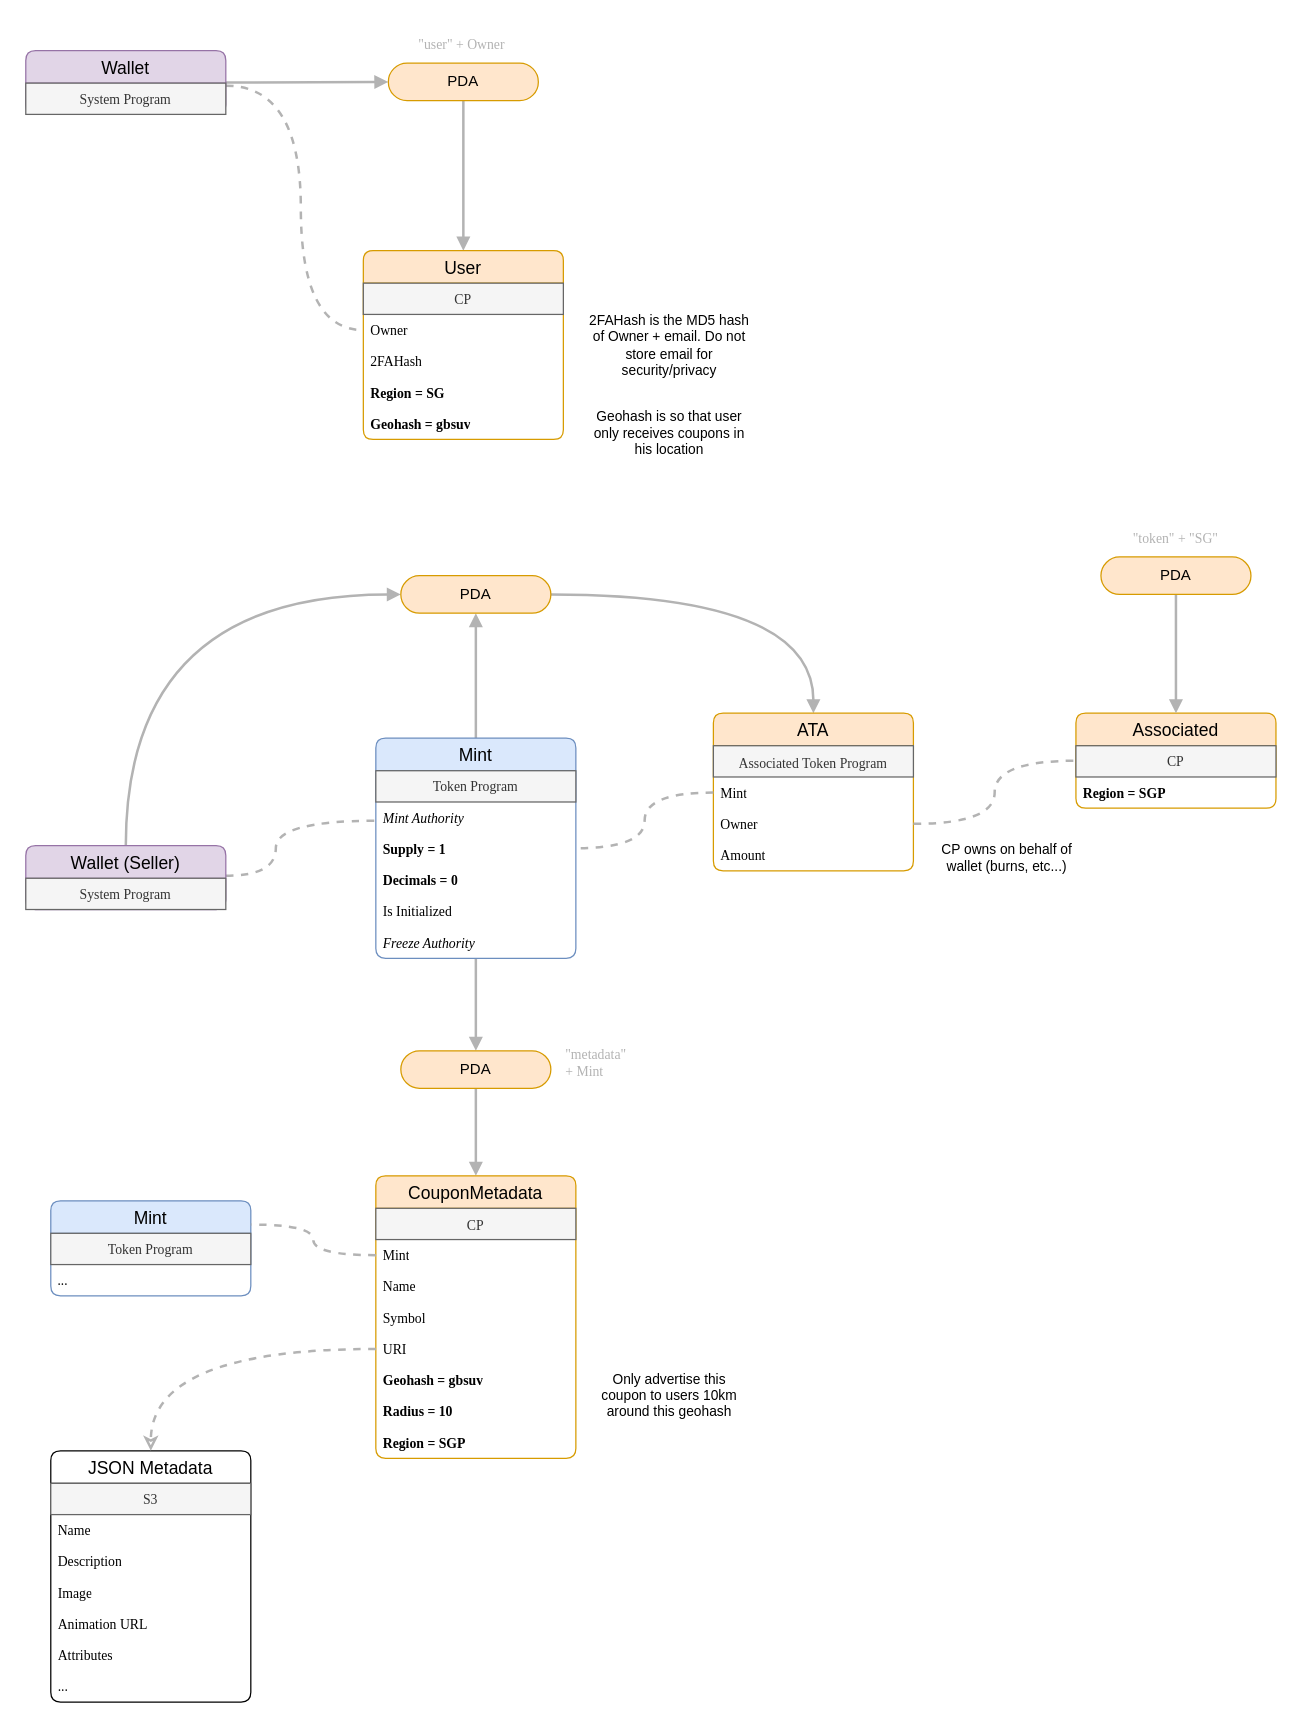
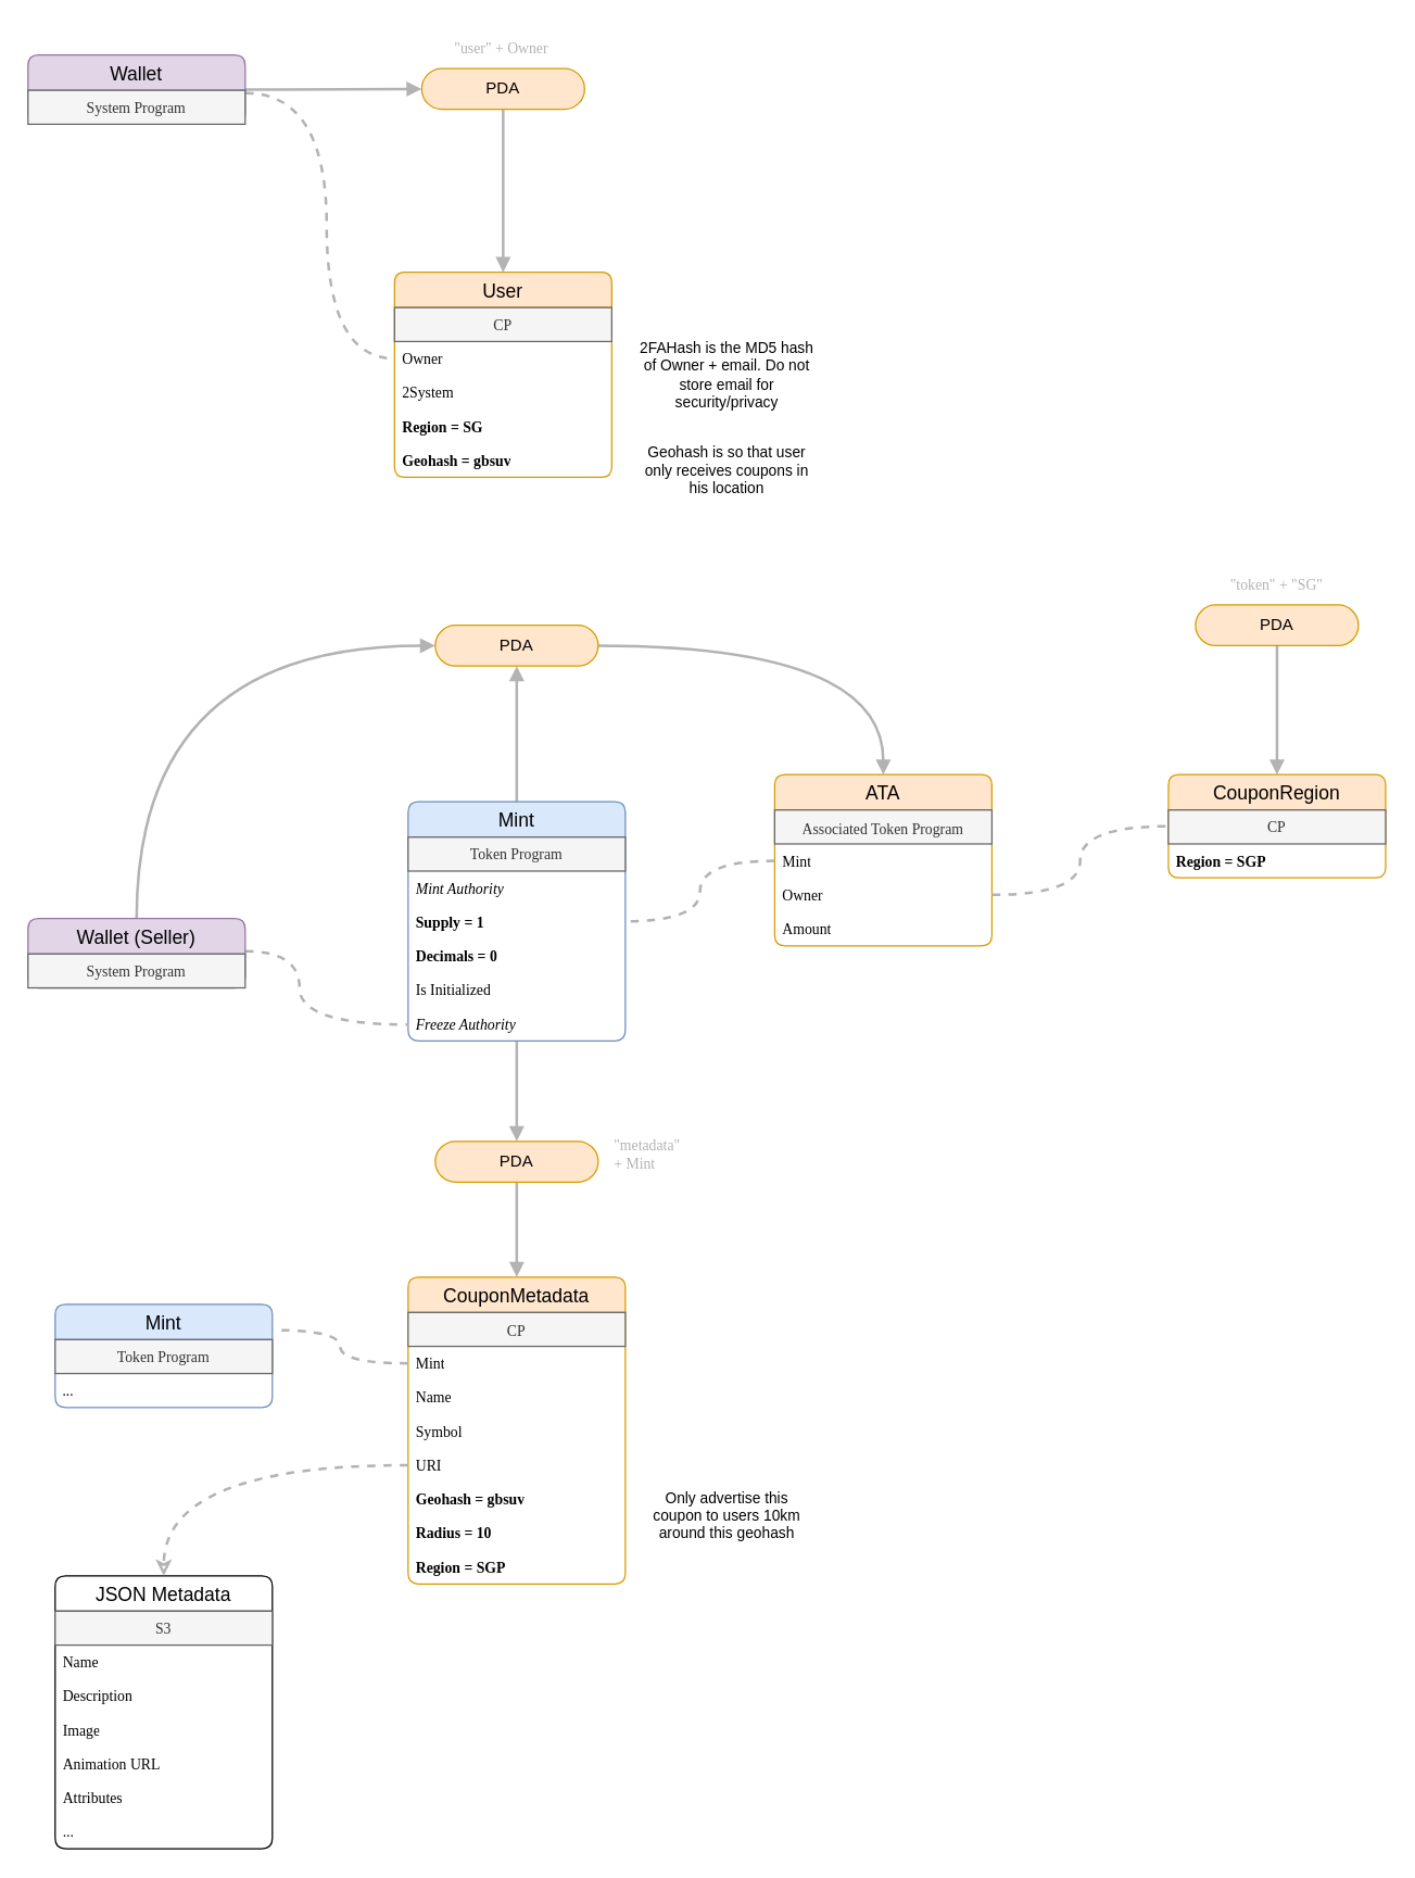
- <mxCell id="11" value="2FAHash" style="text;spacingLeft=4;spacingRight=4;overflow=hidden;rotatable=0;points=[[0,0.5],[1,0.5]];portConstraint=eastwest;fontSize=11;whiteSpace=wrap;html=1;align=left;fontFamily=Verdana;" parent="8" vertex="1"><mxGeometry y="76" width="160" height="25" as="geometry" /></mxCell>
+ <mxCell id="11" value="2System" style="text;spacingLeft=4;spacingRight=4;overflow=hidden;rotatable=0;points=[[0,0.5],[1,0.5]];portConstraint=eastwest;fontSize=11;whiteSpace=wrap;html=1;align=left;fontFamily=Verdana;" parent="8" vertex="1"><mxGeometry y="76" width="160" height="25" as="geometry" /></mxCell>
- <mxCell id="37" value="Associated" style="swimlane;fontStyle=0;childLayout=stackLayout;horizontal=1;startSize=26;horizontalStack=0;resizeParent=1;resizeParentMax=0;resizeLast=0;collapsible=1;marginBottom=0;align=center;fontSize=14;fillColor=#ffe6cc;strokeColor=#d79b00;arcSize=10;rounded=1;fontColor=#000000;" parent="1" vertex="1"><mxGeometry x="860" y="570" width="160" height="76" as="geometry" /></mxCell>
+ <mxCell id="37" value="CouponRegion" style="swimlane;fontStyle=0;childLayout=stackLayout;horizontal=1;startSize=26;horizontalStack=0;resizeParent=1;resizeParentMax=0;resizeLast=0;collapsible=1;marginBottom=0;align=center;fontSize=14;fillColor=#ffe6cc;strokeColor=#d79b00;arcSize=10;rounded=1;fontColor=#000000;" parent="1" vertex="1"><mxGeometry x="860" y="570" width="160" height="76" as="geometry" /></mxCell>
- <mxCell id="24" style="edgeStyle=orthogonalEdgeStyle;orthogonalLoop=1;jettySize=auto;html=1;endArrow=none;strokeColor=#B3B3B3;arcSize=20;endFill=0;dashed=1;strokeWidth=2;curved=1;" parent="1" source="27" target="19" edge="1"><mxGeometry relative="1" as="geometry"><mxPoint x="280" y="650" as="targetPoint" /><Array as="points"><mxPoint x="220" y="700" /><mxPoint x="220" y="656" /></Array></mxGeometry></mxCell>
- <mxCell id="41" value="CP owns on behalf of wallet (burns, etc...)" style="text;html=1;strokeColor=none;fillColor=none;align=center;verticalAlign=middle;whiteSpace=wrap;rounded=0;fontSize=11;fontFamily=Helvetica;fontColor=default;" parent="1" vertex="1"><mxGeometry x="740" y="660" width="130" height="51" as="geometry" /></mxCell>
+ <mxCell id="25" style="edgeStyle=orthogonalEdgeStyle;orthogonalLoop=1;jettySize=auto;html=1;endArrow=none;strokeColor=#B3B3B3;arcSize=20;endFill=0;dashed=1;strokeWidth=2;curved=1;" parent="1" source="27" target="23" edge="1"><mxGeometry relative="1" as="geometry"><mxPoint x="250" y="790" as="targetPoint" /><Array as="points"><mxPoint x="220" y="700" /><mxPoint x="220" y="754" /></Array></mxGeometry></mxCell>
